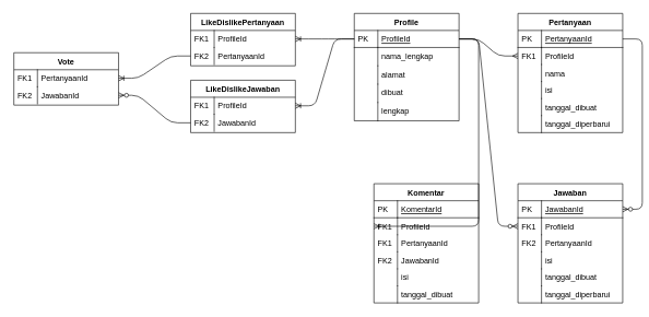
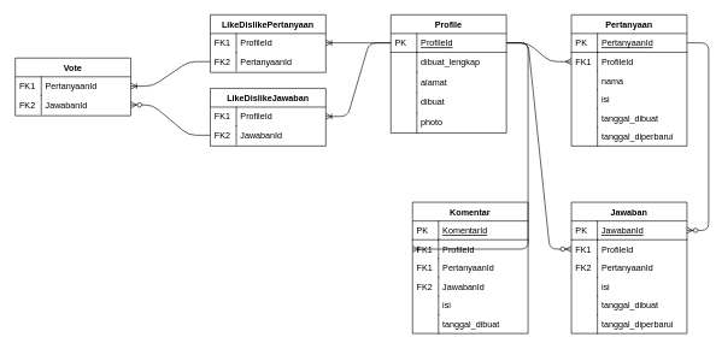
- <mxCell id="18" value="nama_lengkap" style="shape=partialRectangle;top=0;left=0;right=0;bottom=0;align=left;verticalAlign=top;fillColor=none;spacingLeft=40;spacingRight=4;overflow=hidden;rotatable=0;points=[[0,0.5],[1,0.5]];portConstraint=eastwest;dropTarget=0;rounded=0;shadow=0;strokeWidth=1;" parent="15" vertex="1"><mxGeometry y="52" width="160" height="28" as="geometry" /></mxCell>
+ <mxCell id="18" value="dibuat_lengkap" style="shape=partialRectangle;top=0;left=0;right=0;bottom=0;align=left;verticalAlign=top;fillColor=none;spacingLeft=40;spacingRight=4;overflow=hidden;rotatable=0;points=[[0,0.5],[1,0.5]];portConstraint=eastwest;dropTarget=0;rounded=0;shadow=0;strokeWidth=1;" parent="15" vertex="1"><mxGeometry y="52" width="160" height="28" as="geometry" /></mxCell>
- <mxCell id="24" value="lengkap" style="shape=partialRectangle;top=0;left=0;right=0;bottom=0;align=left;verticalAlign=top;fillColor=none;spacingLeft=40;spacingRight=4;overflow=hidden;rotatable=0;points=[[0,0.5],[1,0.5]];portConstraint=eastwest;dropTarget=0;rounded=0;shadow=0;strokeWidth=1;" vertex="1" parent="15"><mxGeometry y="136" width="160" height="28" as="geometry" /></mxCell>
+ <mxCell id="24" value="photo" style="shape=partialRectangle;top=0;left=0;right=0;bottom=0;align=left;verticalAlign=top;fillColor=none;spacingLeft=40;spacingRight=4;overflow=hidden;rotatable=0;points=[[0,0.5],[1,0.5]];portConstraint=eastwest;dropTarget=0;rounded=0;shadow=0;strokeWidth=1;" vertex="1" parent="15"><mxGeometry y="136" width="160" height="28" as="geometry" /></mxCell>
